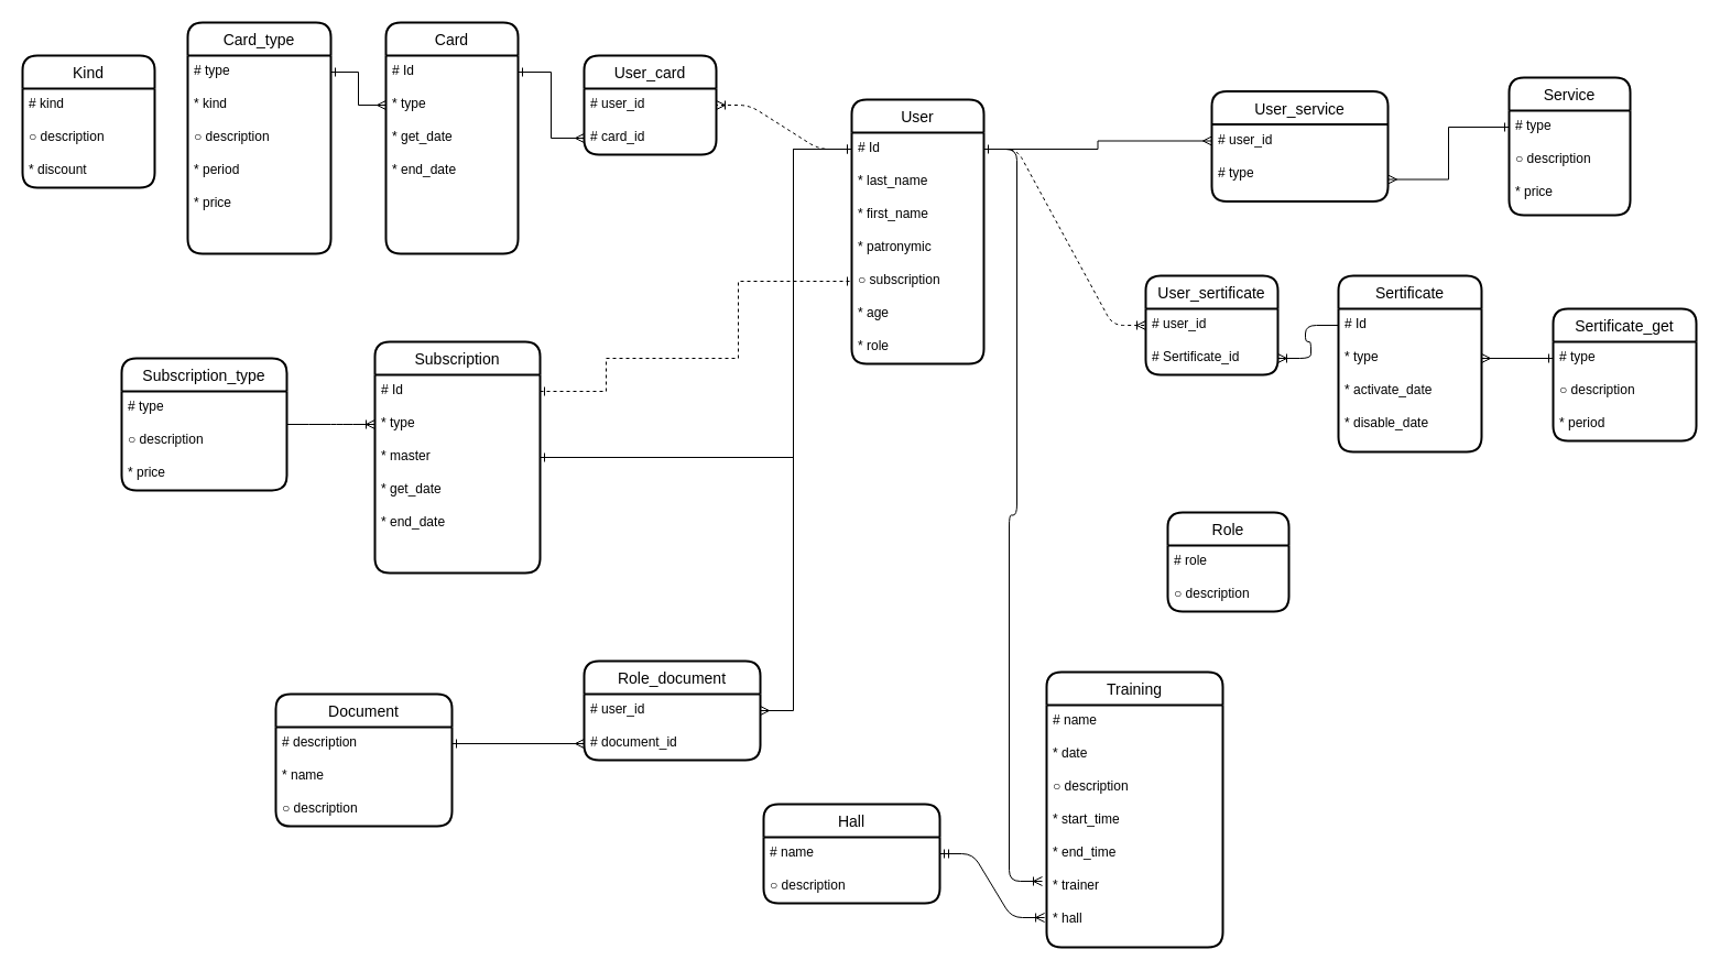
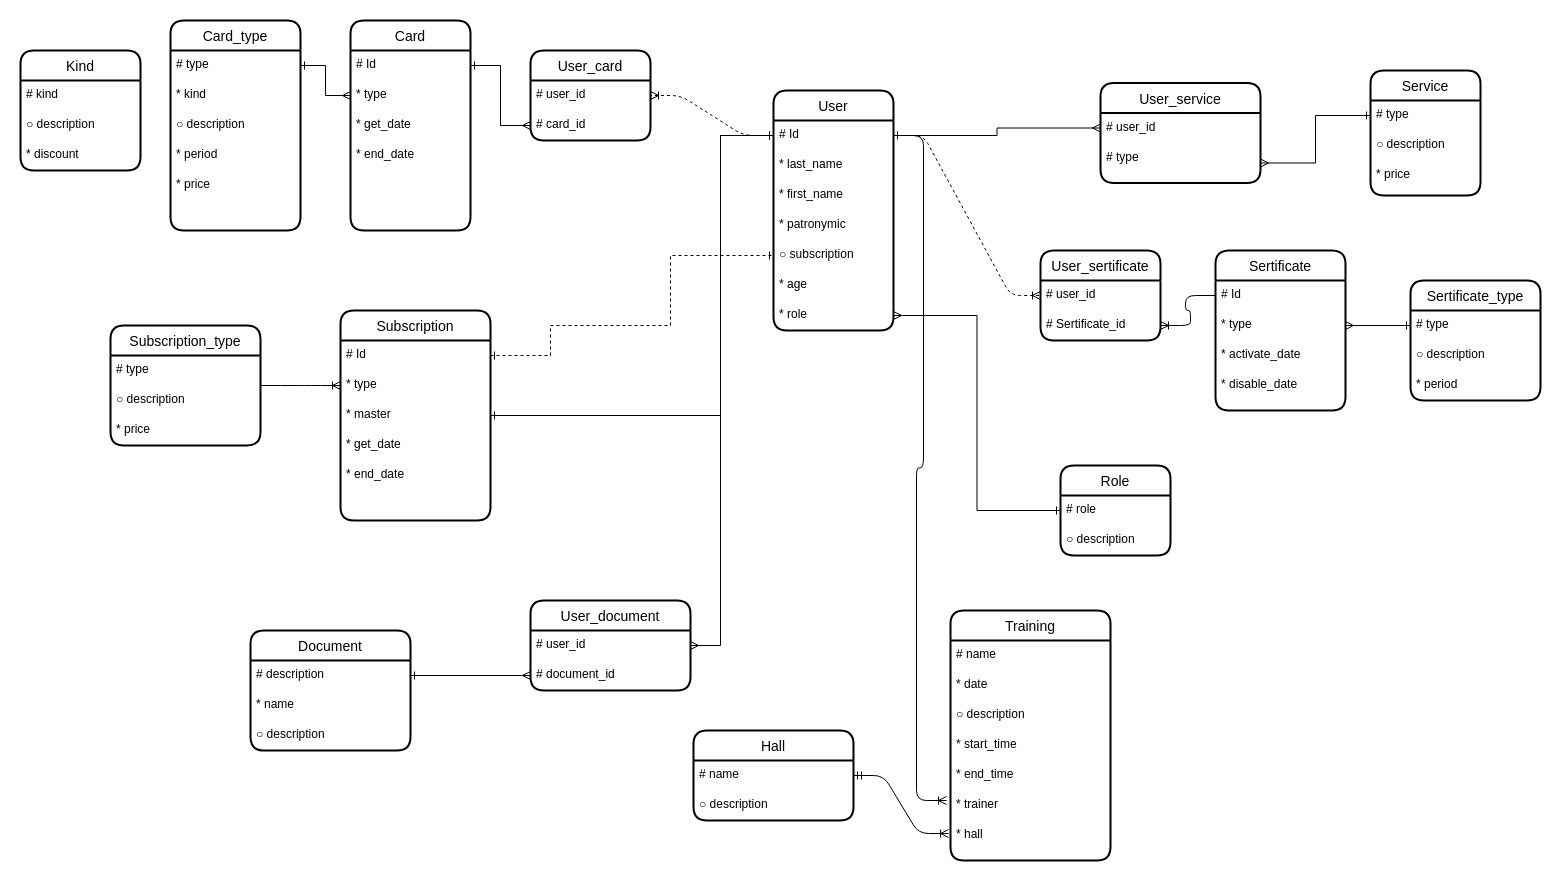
- <mxCell id="41" value="Sertificate_get" style="swimlane;childLayout=stackLayout;horizontal=1;startSize=30;horizontalStack=0;rounded=1;fontSize=14;fontStyle=0;strokeWidth=2;resizeParent=0;resizeLast=1;shadow=0;dashed=0;align=center;" parent="1" vertex="1"><mxGeometry x="1410" y="280" width="130" height="120" as="geometry" /></mxCell>
+ <mxCell id="41" value="Sertificate_type" style="swimlane;childLayout=stackLayout;horizontal=1;startSize=30;horizontalStack=0;rounded=1;fontSize=14;fontStyle=0;strokeWidth=2;resizeParent=0;resizeLast=1;shadow=0;dashed=0;align=center;" parent="1" vertex="1"><mxGeometry x="1410" y="280" width="130" height="120" as="geometry" /></mxCell>
+ <mxCell id="54" style="edgeStyle=orthogonalEdgeStyle;rounded=0;orthogonalLoop=1;jettySize=auto;html=1;startArrow=ERone;startFill=0;endArrow=ERmany;endFill=0;" parent="1" source="52" target="9" edge="1"><mxGeometry relative="1" as="geometry" /></mxCell>
- <mxCell id="74" value="Role_document" style="swimlane;childLayout=stackLayout;horizontal=1;startSize=30;horizontalStack=0;rounded=1;fontSize=14;fontStyle=0;strokeWidth=2;resizeParent=0;resizeLast=1;shadow=0;dashed=0;align=center;" parent="1" vertex="1"><mxGeometry x="530" y="600" width="160" height="90" as="geometry" /></mxCell>
+ <mxCell id="74" value="User_document" style="swimlane;childLayout=stackLayout;horizontal=1;startSize=30;horizontalStack=0;rounded=1;fontSize=14;fontStyle=0;strokeWidth=2;resizeParent=0;resizeLast=1;shadow=0;dashed=0;align=center;" parent="1" vertex="1"><mxGeometry x="530" y="600" width="160" height="90" as="geometry" /></mxCell>
